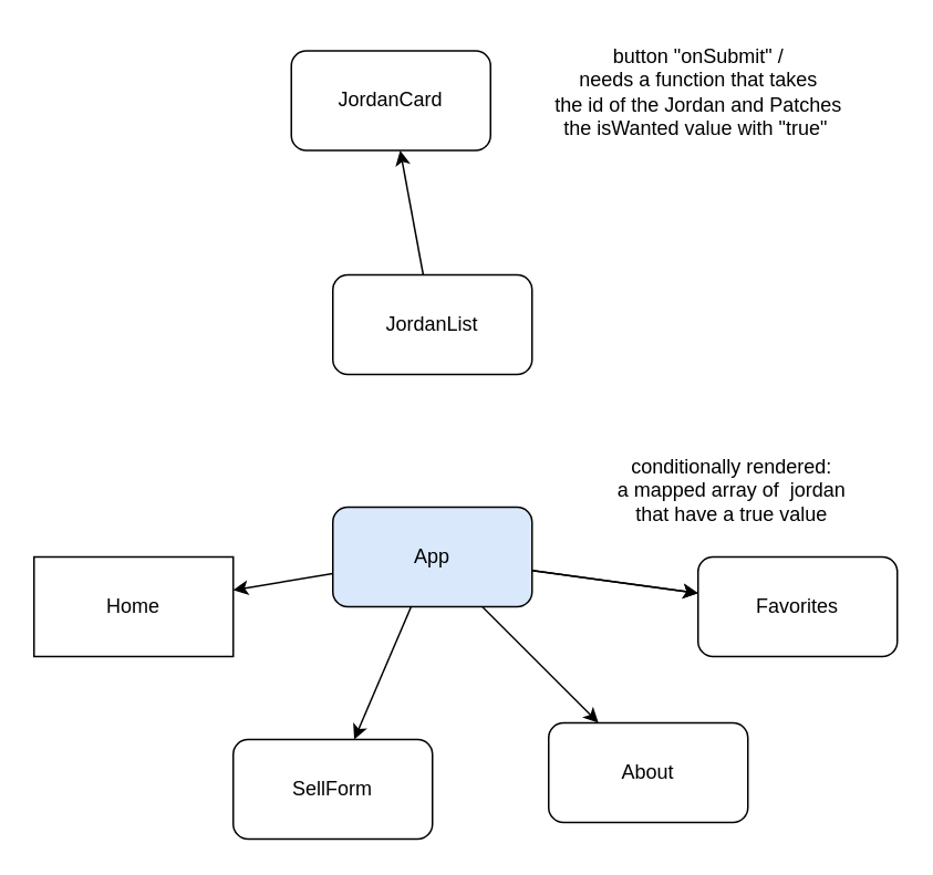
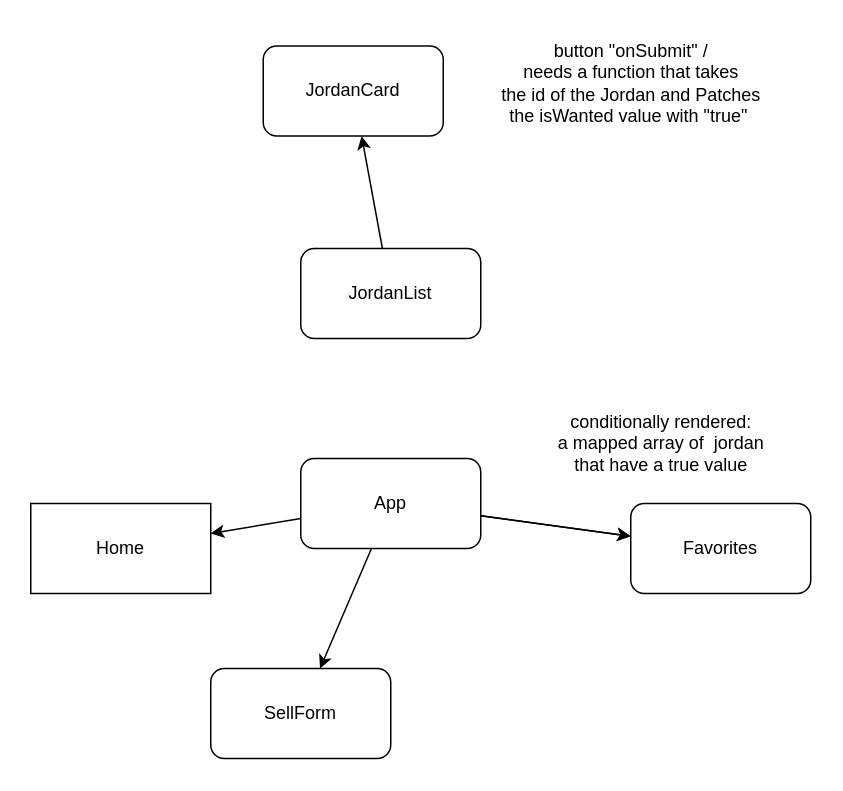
- <mxCell id="7" value="App" style="rounded=1;whiteSpace=wrap;html=1;fillColor=#dae8fc;" vertex="1" parent="1"><mxGeometry x="200" y="305" width="120" height="60" as="geometry" /></mxCell>
+ <mxCell id="7" value="App" style="rounded=1;whiteSpace=wrap;html=1;" vertex="1" parent="1"><mxGeometry x="200" y="305" width="120" height="60" as="geometry" /></mxCell>
- <mxCell id="4" value="" style="edgeStyle=none;html=1;" edge="1" parent="1" source="7" target="10"><mxGeometry relative="1" as="geometry" /></mxCell>
- <mxCell id="10" value="About" style="whiteSpace=wrap;html=1;rounded=1;" vertex="1" parent="1"><mxGeometry x="330" y="435" width="120" height="60" as="geometry" /></mxCell>
